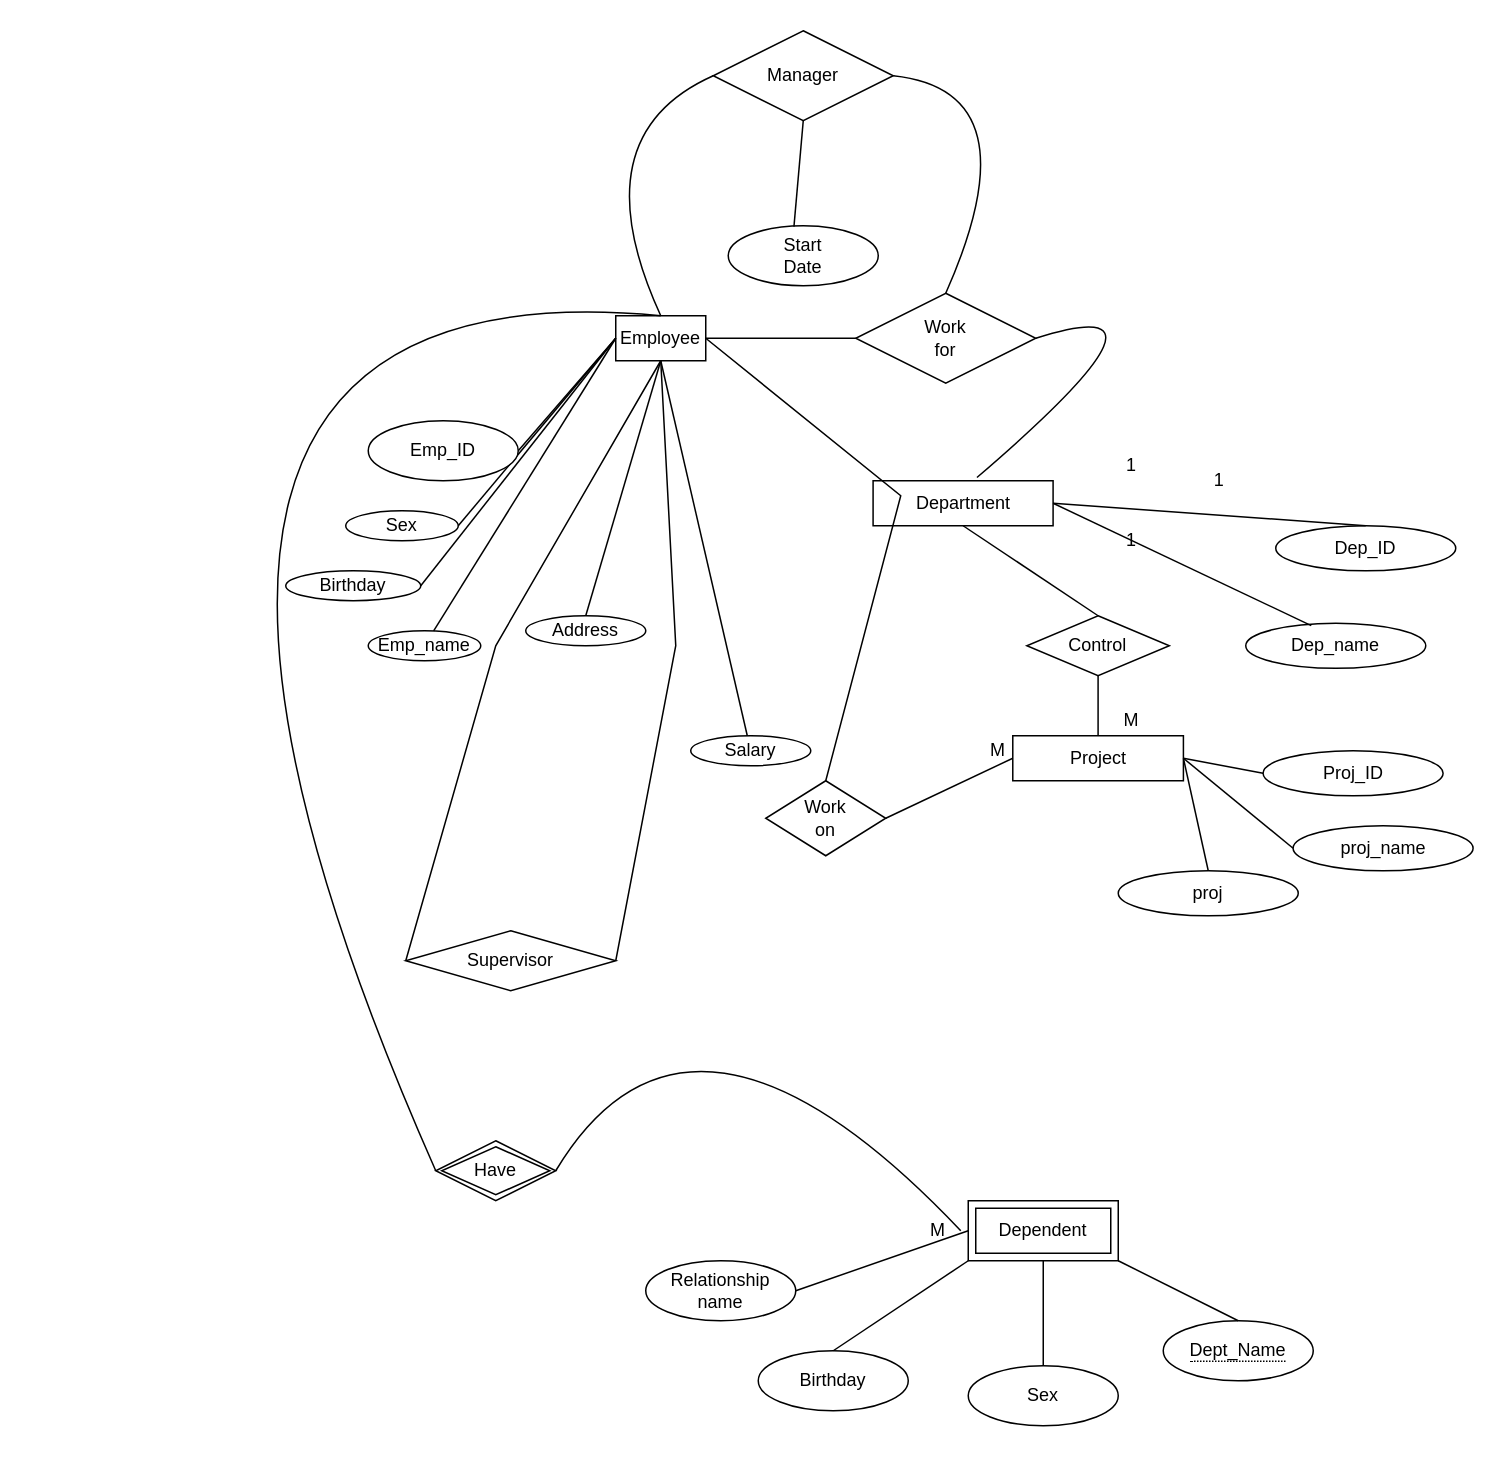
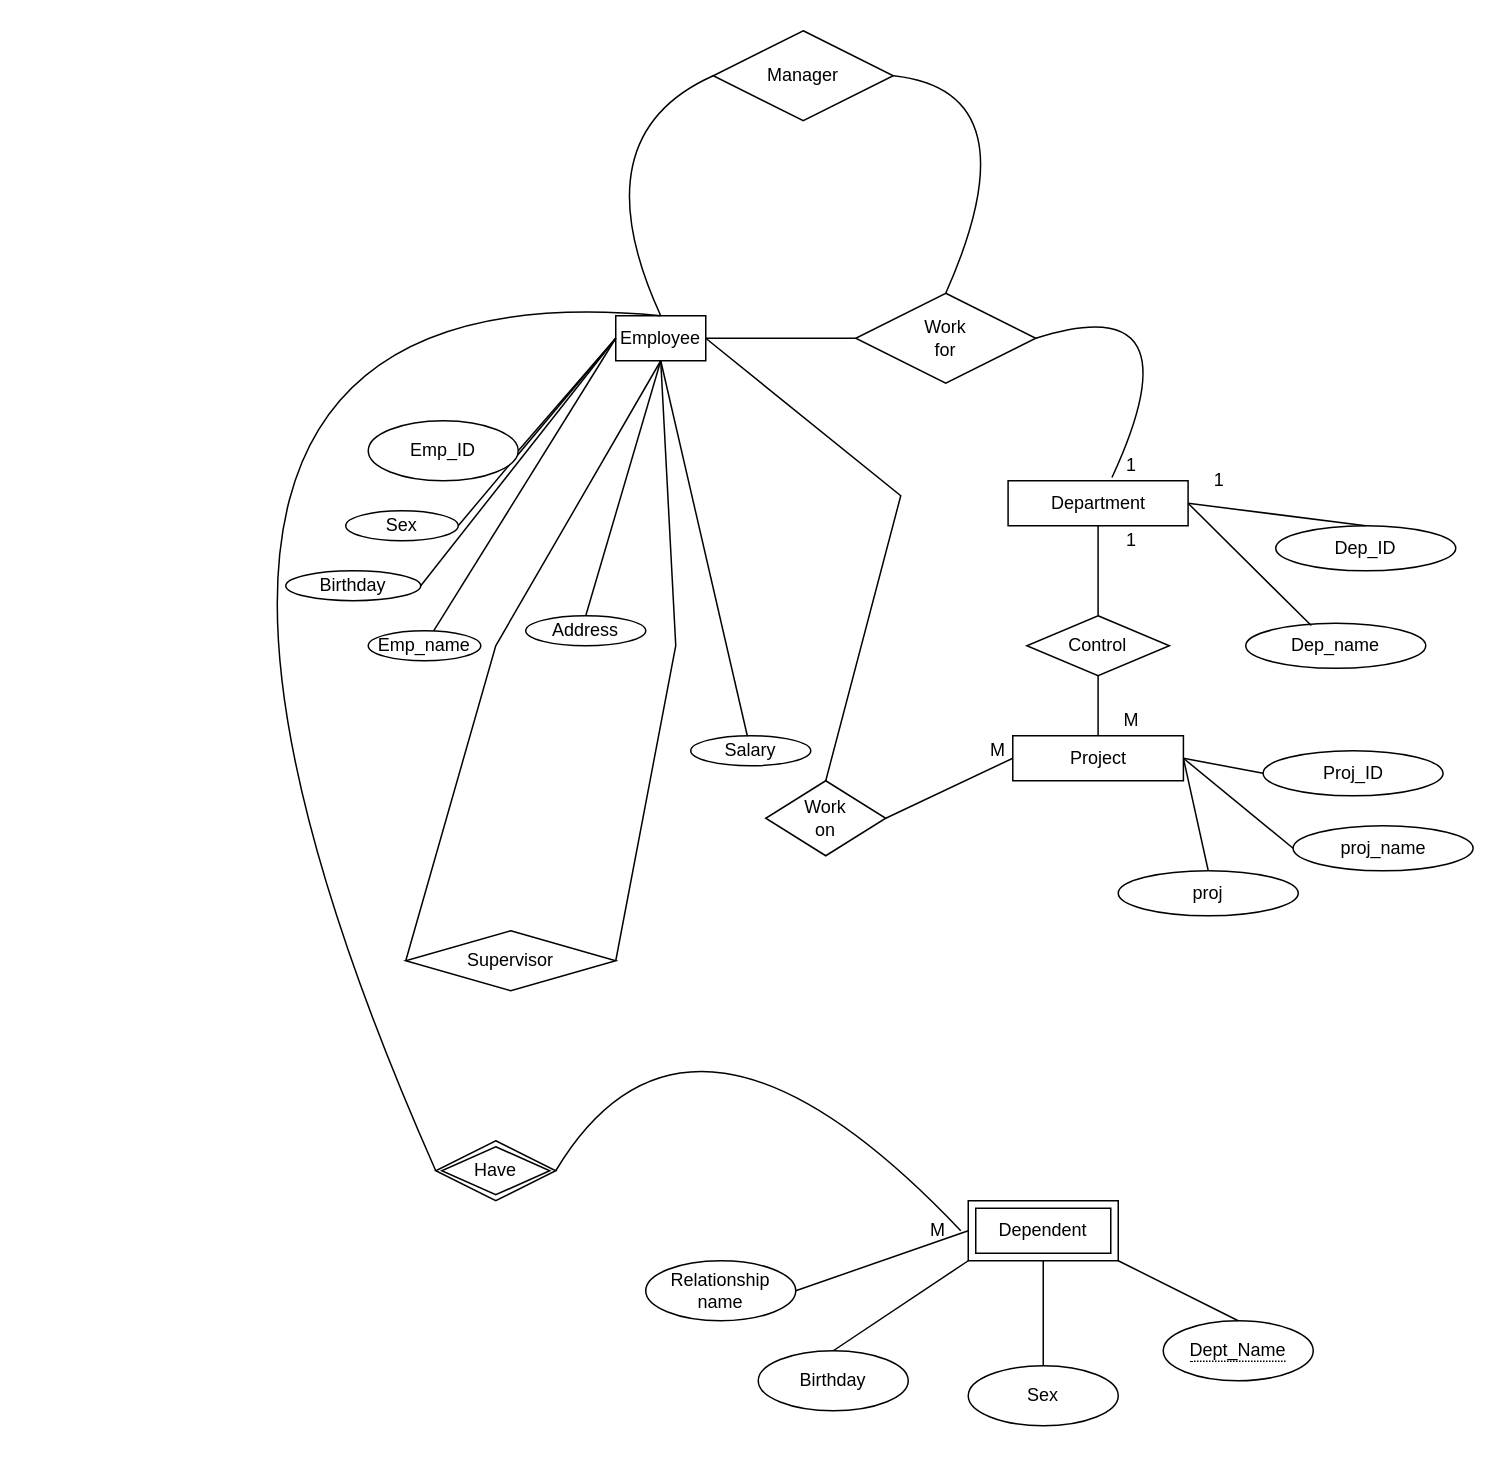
- <mxCell id="57" value="" style="endArrow=none;html=1;rounded=0;fontSize=12;startSize=8;endSize=8;curved=1;entryX=0.5;entryY=1;entryDx=0;entryDy=0;exitX=0.438;exitY=0.015;exitDx=0;exitDy=0;exitPerimeter=0;" parent="1" source="56" target="53" edge="1"><mxGeometry width="50" height="50" relative="1" as="geometry"><mxPoint x="545" y="130" as="sourcePoint" /><mxPoint x="595" y="80" as="targetPoint" /></mxGeometry></mxCell>
- <mxCell id="56" value="Start&lt;div&gt;Date&lt;/div&gt;" style="ellipse;whiteSpace=wrap;html=1;align=center;" parent="1" vertex="1"><mxGeometry x="485" y="150" width="100" height="40" as="geometry" /></mxCell>
- <mxCell id="12" value="Department" style="rounded=0;whiteSpace=wrap;html=1;" parent="1" vertex="1"><mxGeometry x="581.56" y="320" width="120" height="30" as="geometry" /></mxCell>
+ <mxCell id="12" value="Department" style="rounded=0;whiteSpace=wrap;html=1;" parent="1" vertex="1"><mxGeometry x="671.56" y="320" width="120" height="30" as="geometry" /></mxCell>
